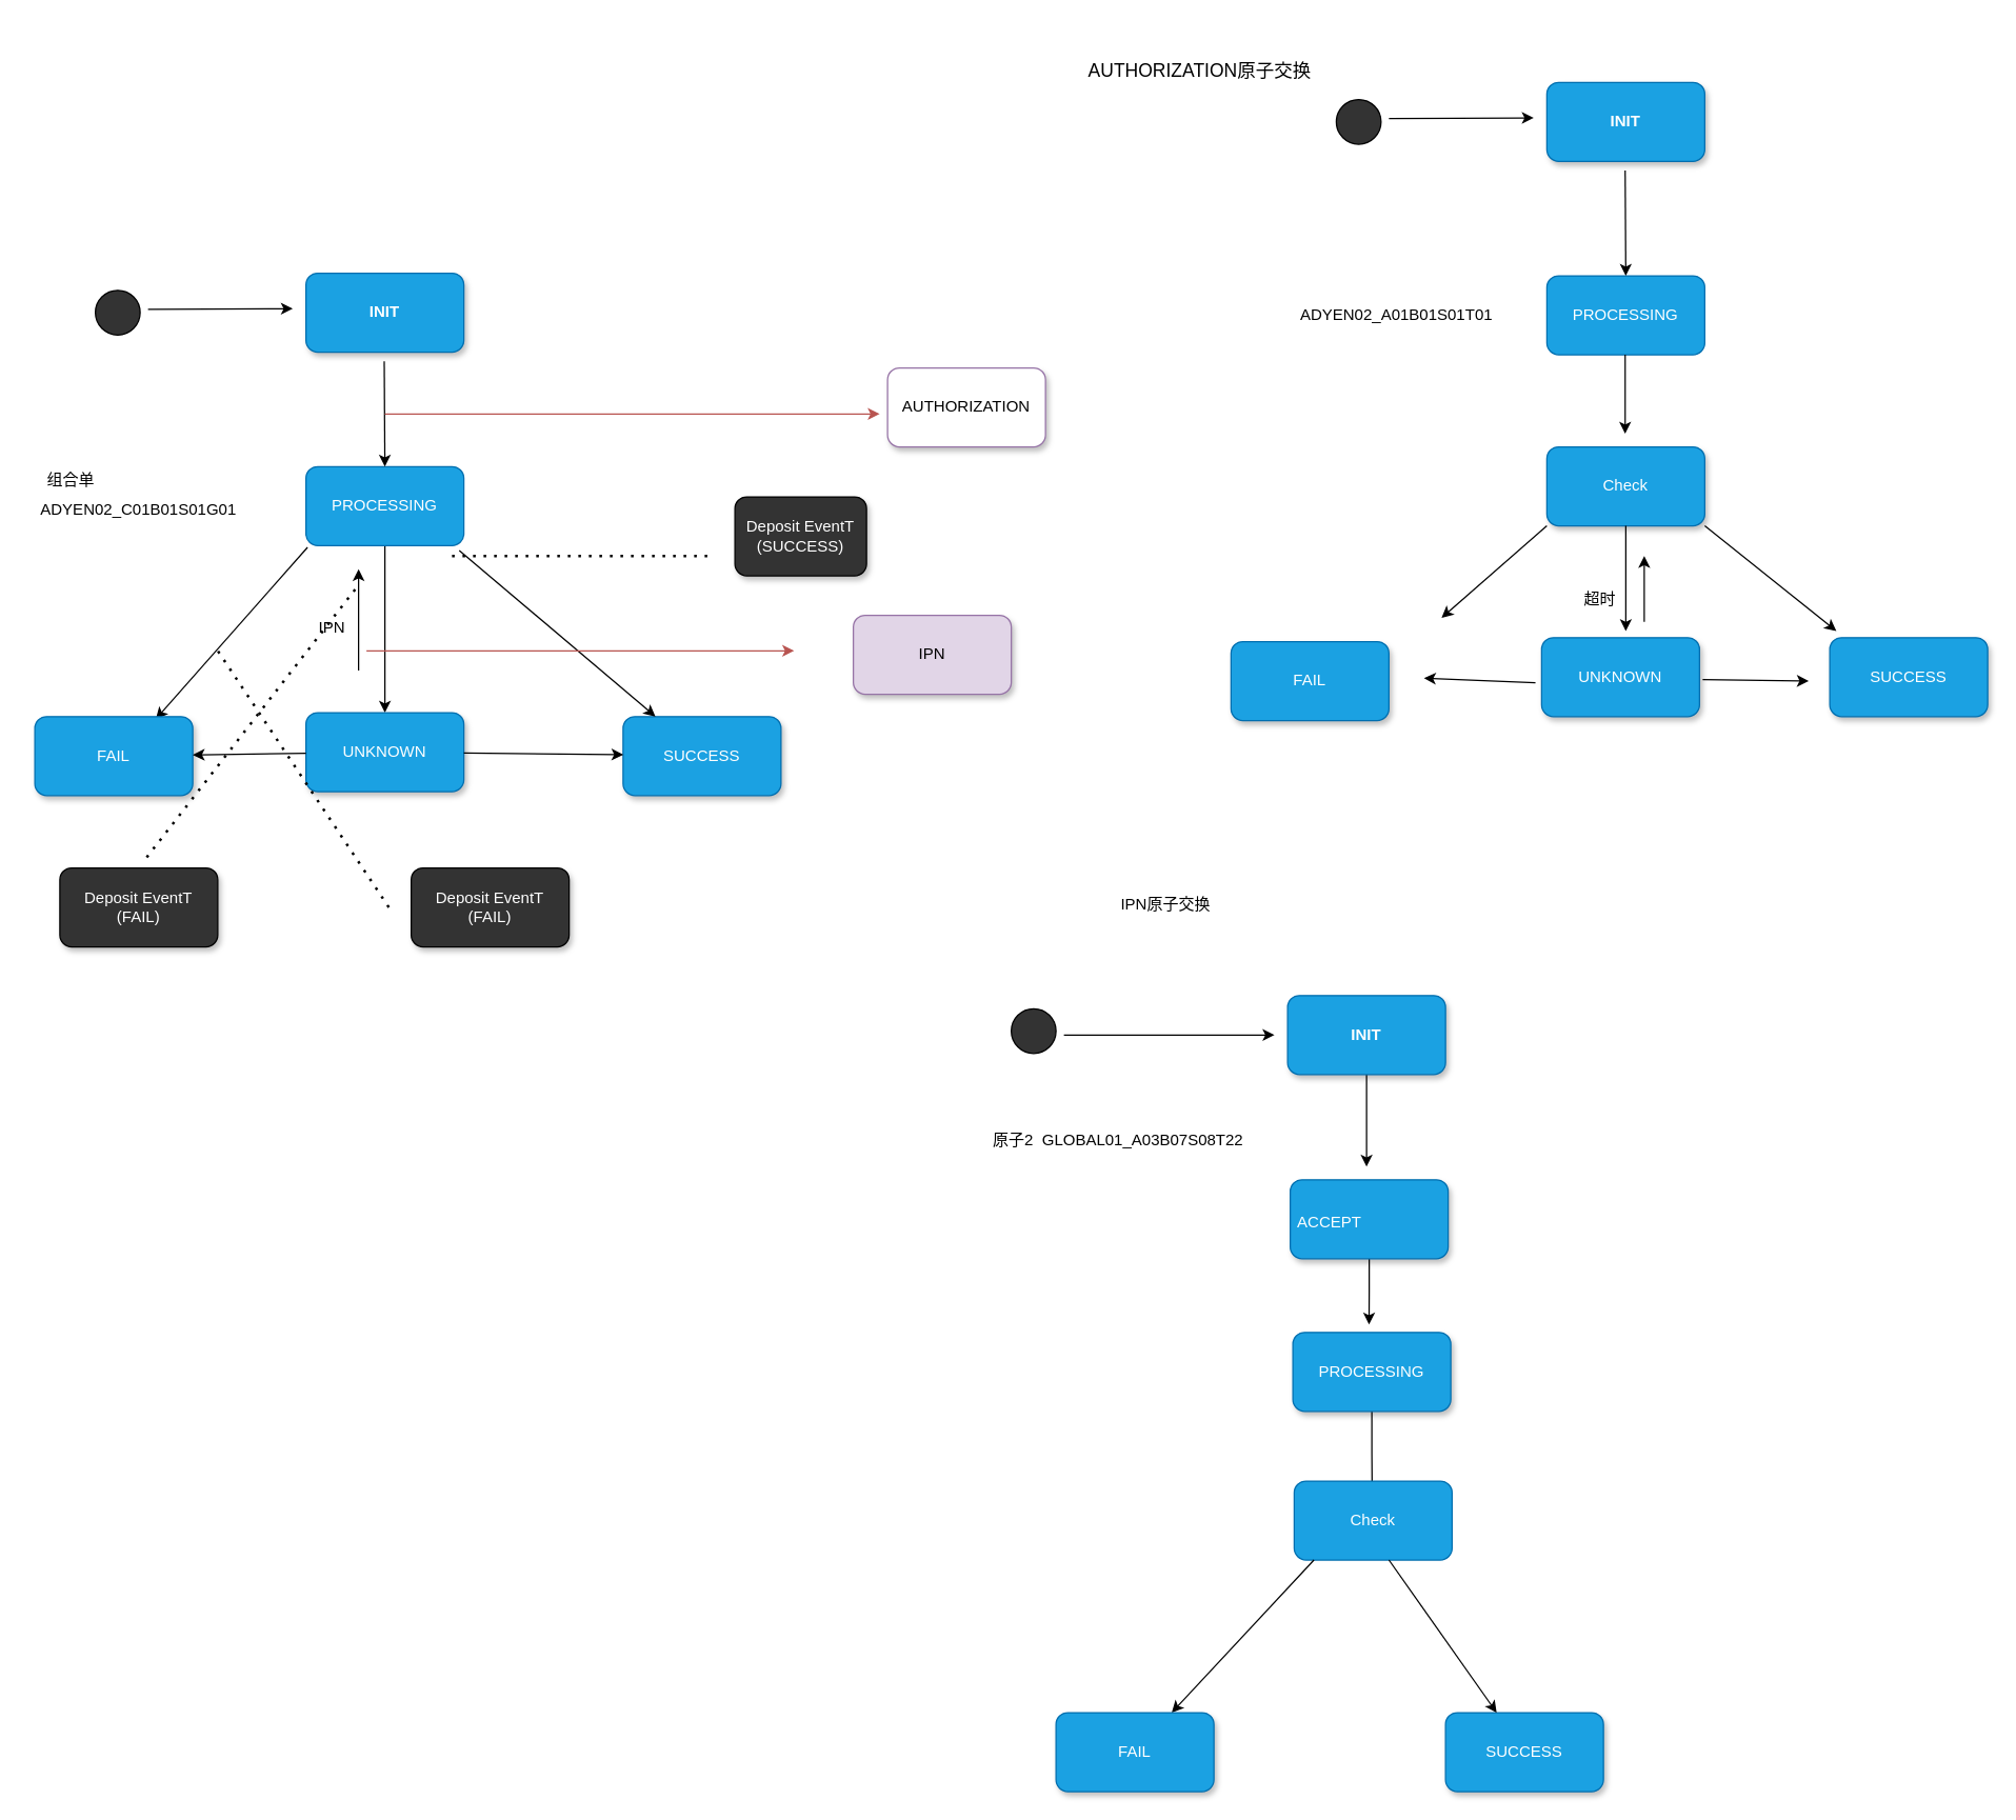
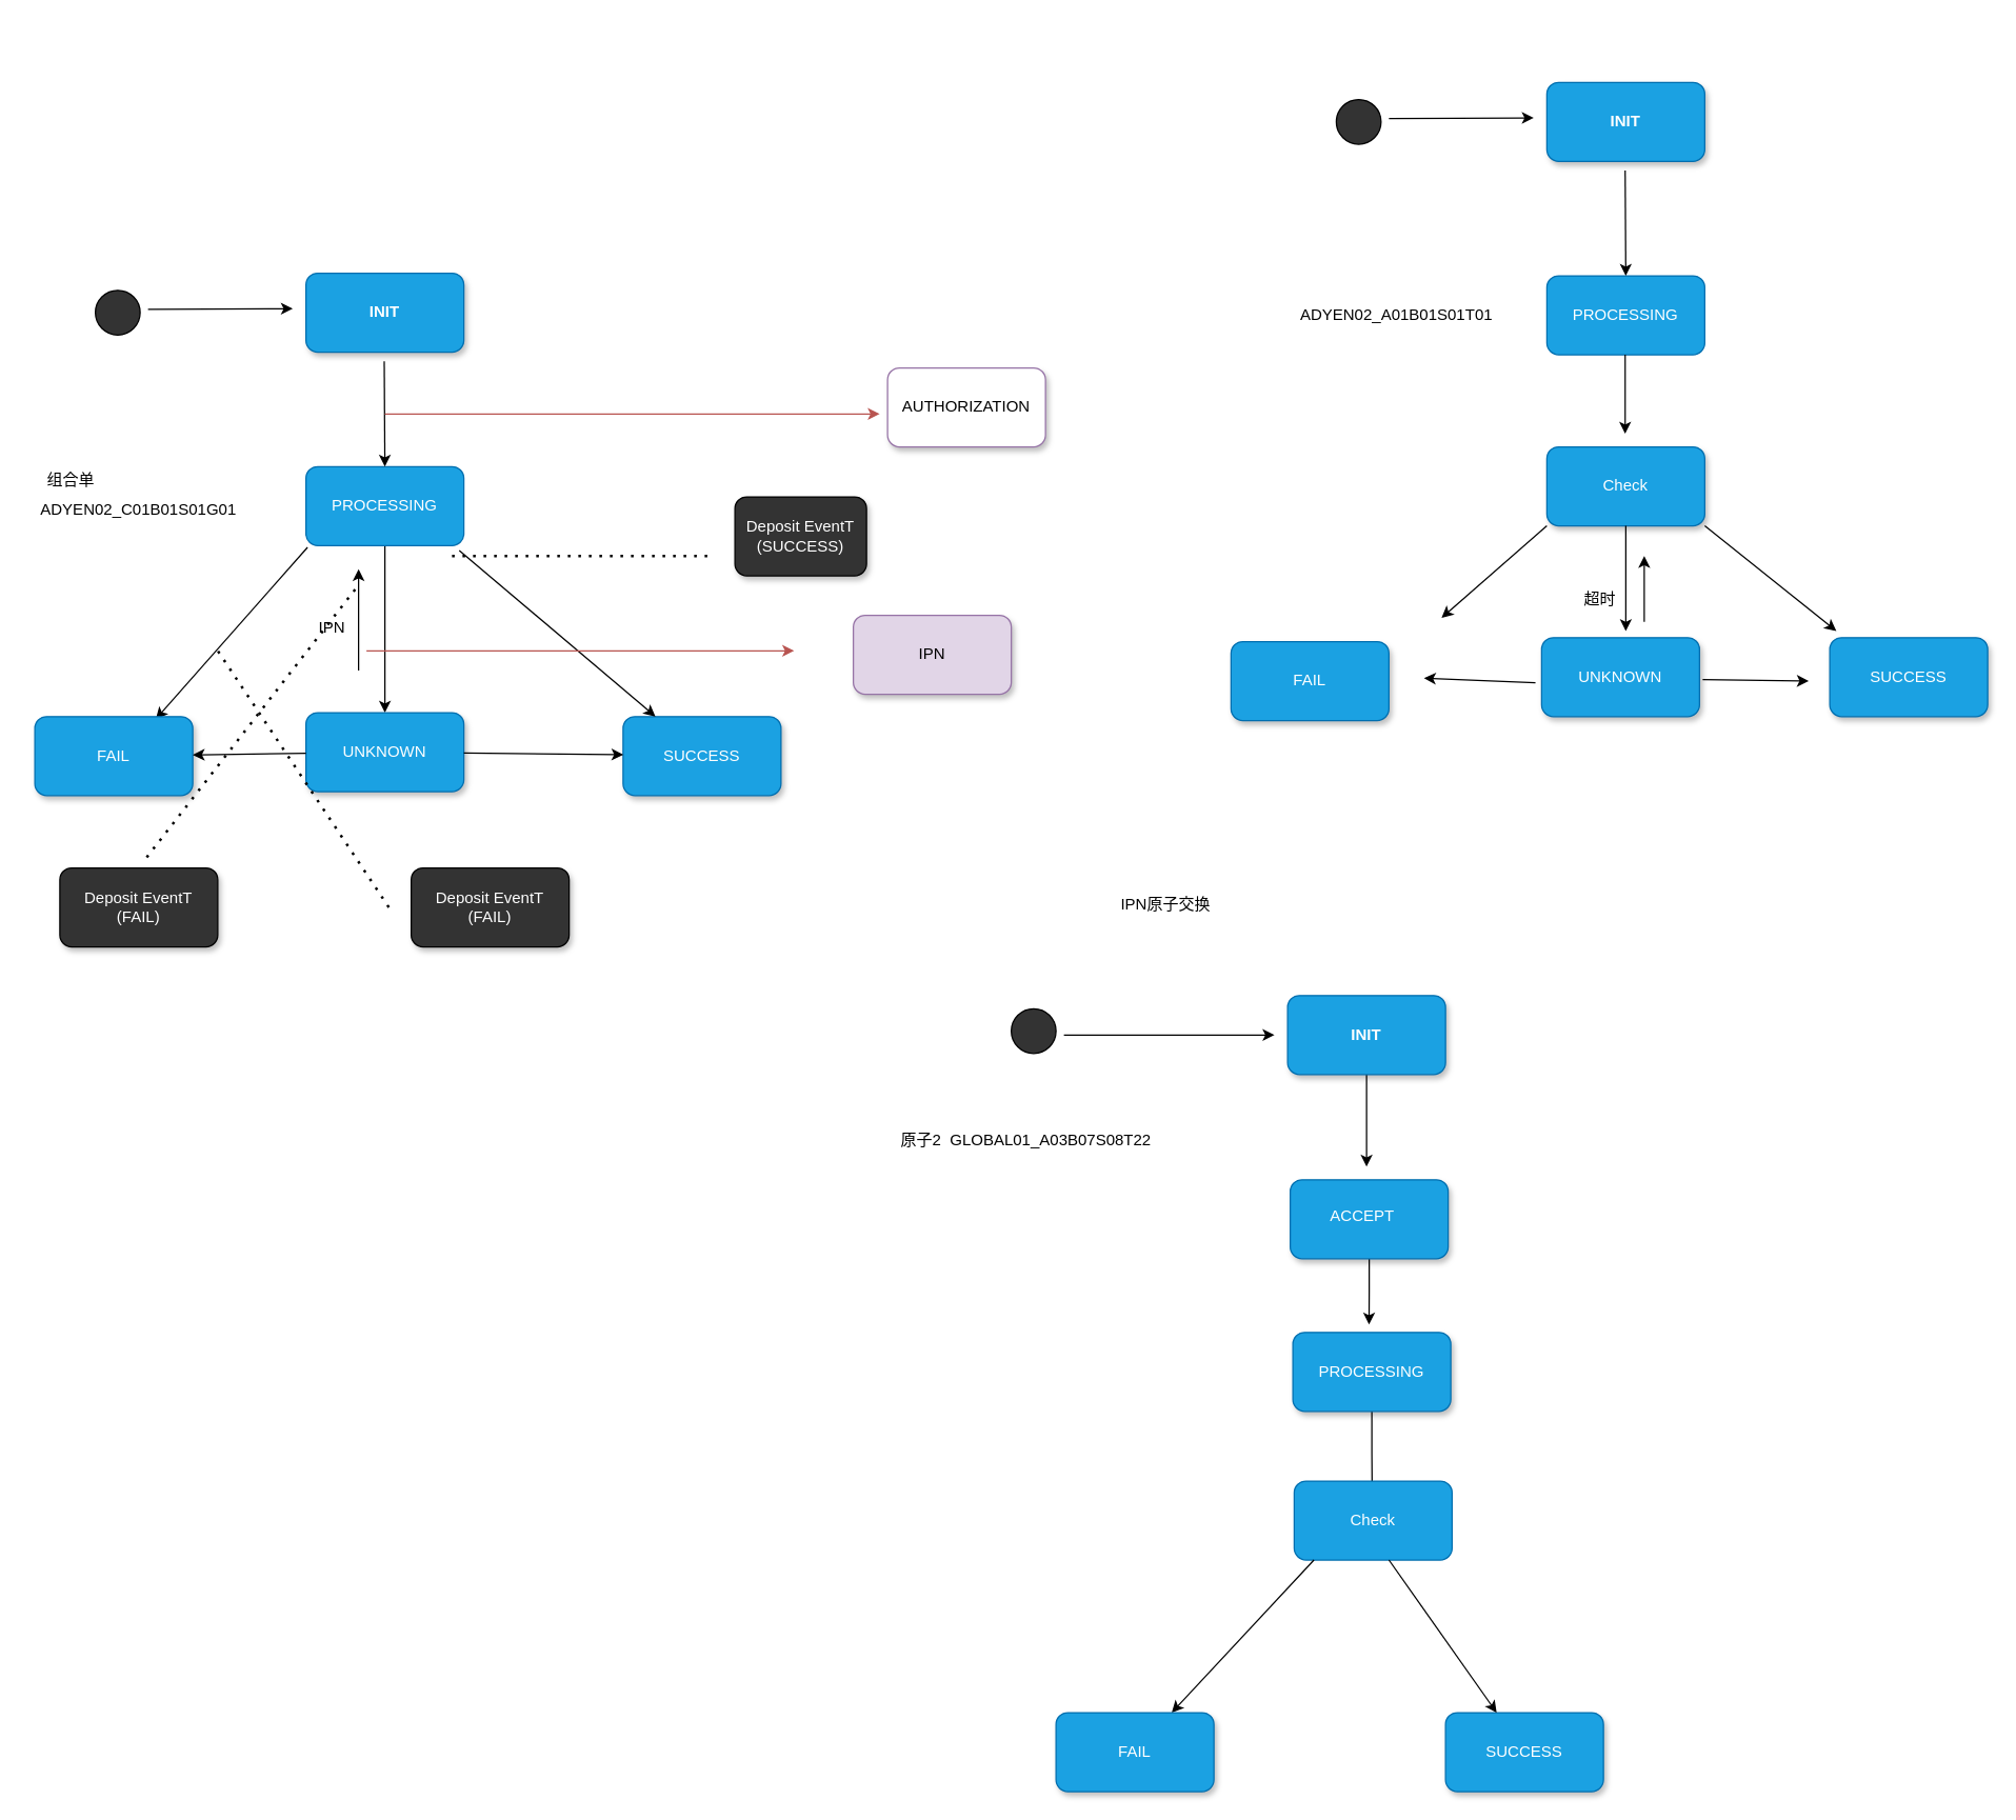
- <mxCell id="17" value="&lt;span&gt;&lt;font style=&quot;font-size: 14px&quot;&gt;AUTHORIZATION原子交换&lt;/font&gt;&lt;/span&gt;" style="text;html=1;align=center;verticalAlign=middle;resizable=0;points=[];autosize=1;" vertex="1" parent="1"><mxGeometry x="813" y="20" width="195" height="65" as="geometry" /></mxCell>
- <mxCell id="18" value="原子2&amp;nbsp;&amp;nbsp;GLOBAL01_A03B07S08T22" style="text;html=1;align=center;verticalAlign=middle;resizable=0;points=[];autosize=1;" vertex="1" parent="1"><mxGeometry x="744" y="856" width="210" height="20" as="geometry" /></mxCell>
+ <mxCell id="18" value="原子2&amp;nbsp;&amp;nbsp;GLOBAL01_A03B07S08T22" style="text;html=1;align=center;verticalAlign=middle;resizable=0;points=[];autosize=1;" vertex="1" parent="1"><mxGeometry x="674" y="856" width="210" height="20" as="geometry" /></mxCell>
- <mxCell id="23" value="&lt;font color=&quot;#ffffff&quot;&gt;ACCEPT&lt;/font&gt;" style="text;html=1;strokeColor=none;fillColor=none;align=center;verticalAlign=middle;whiteSpace=wrap;rounded=0;" vertex="1" parent="1"><mxGeometry x="990" y="919" width="40" height="20" as="geometry" /></mxCell>
+ <mxCell id="23" value="&lt;font color=&quot;#ffffff&quot;&gt;ACCEPT&lt;/font&gt;" style="text;html=1;strokeColor=none;fillColor=none;align=center;verticalAlign=middle;whiteSpace=wrap;rounded=0;" vertex="1" parent="1"><mxGeometry x="1015" y="914" width="40" height="20" as="geometry" /></mxCell>
